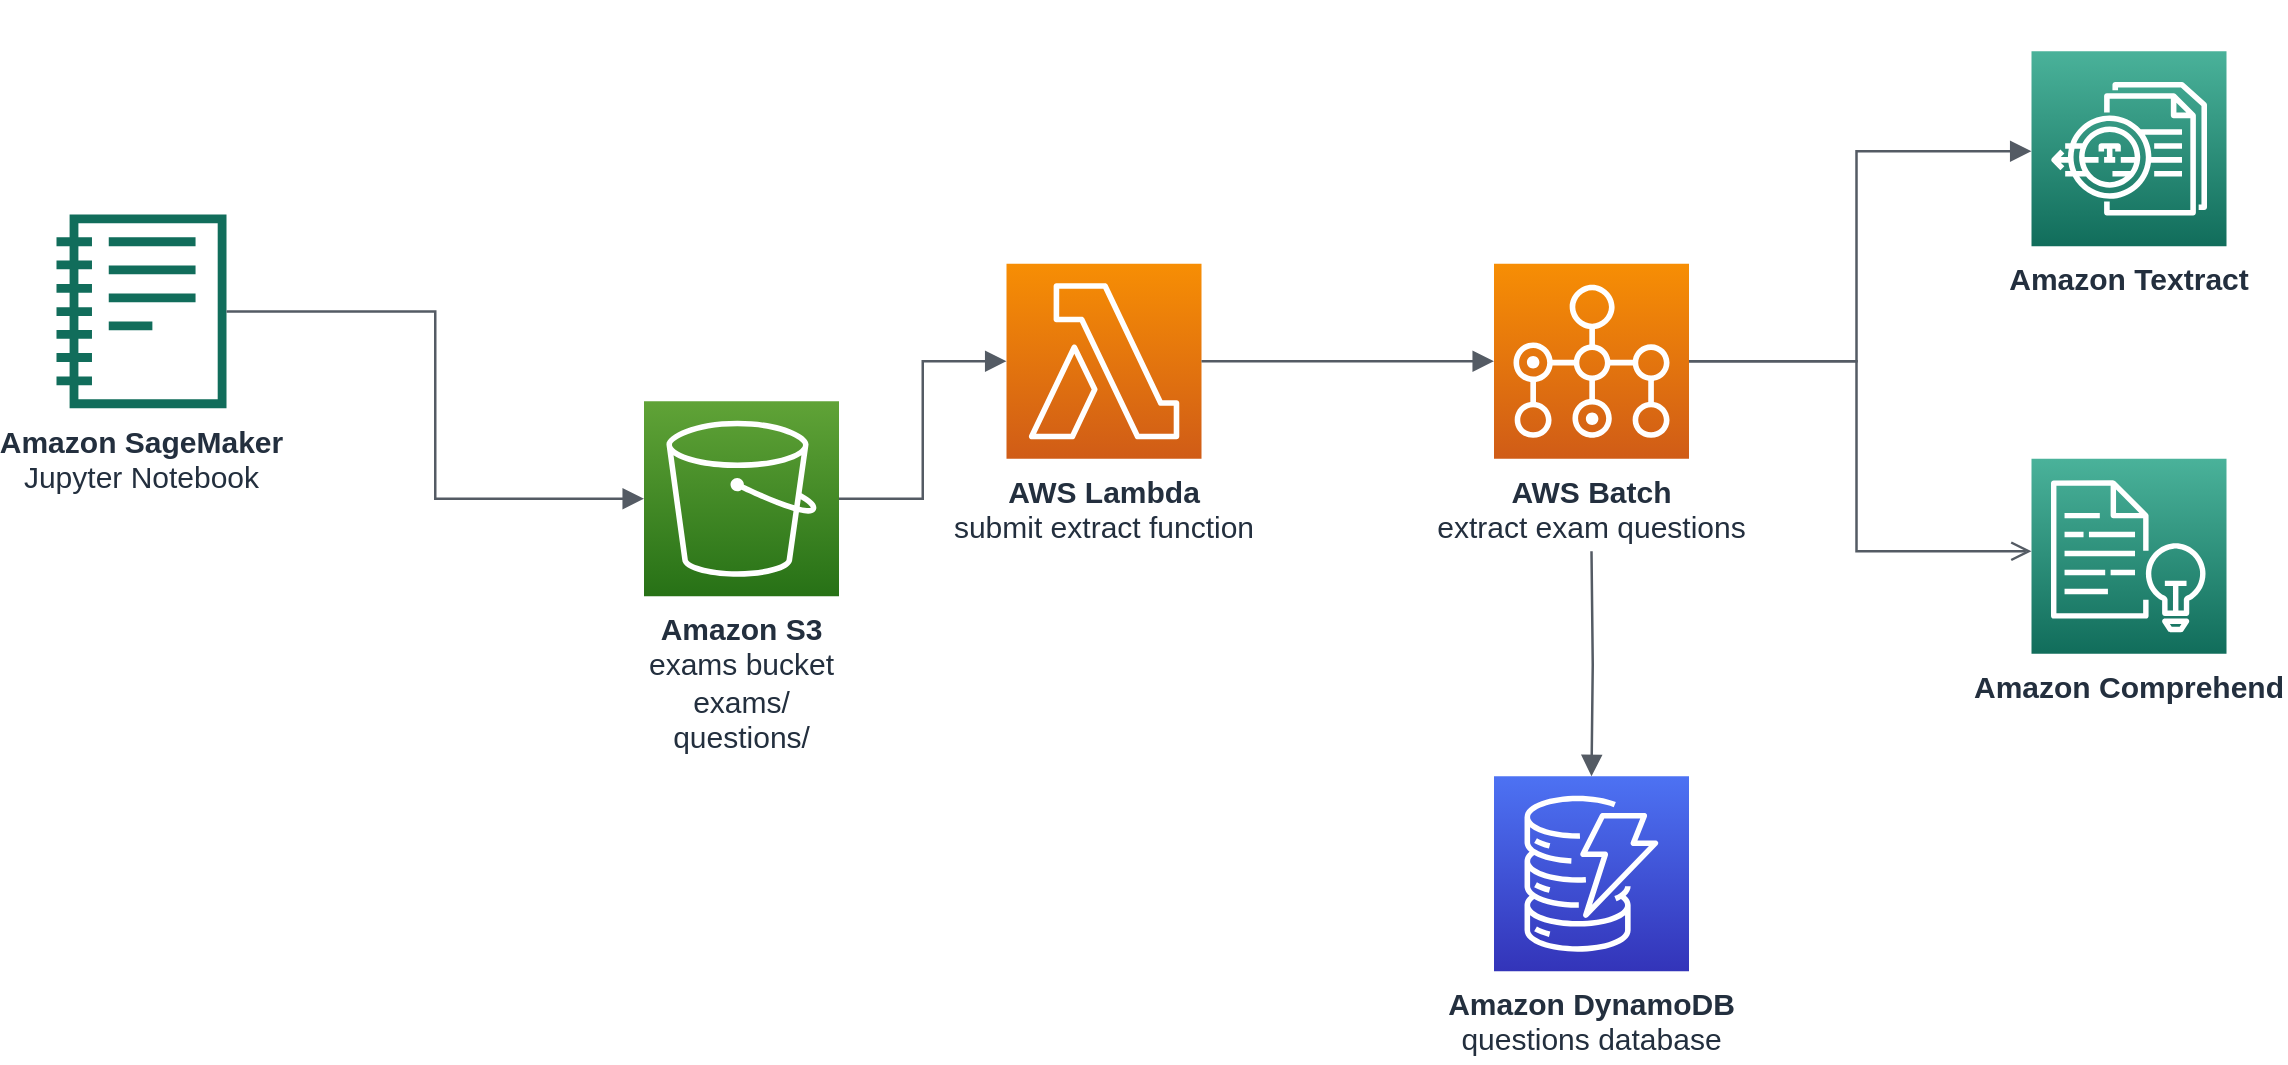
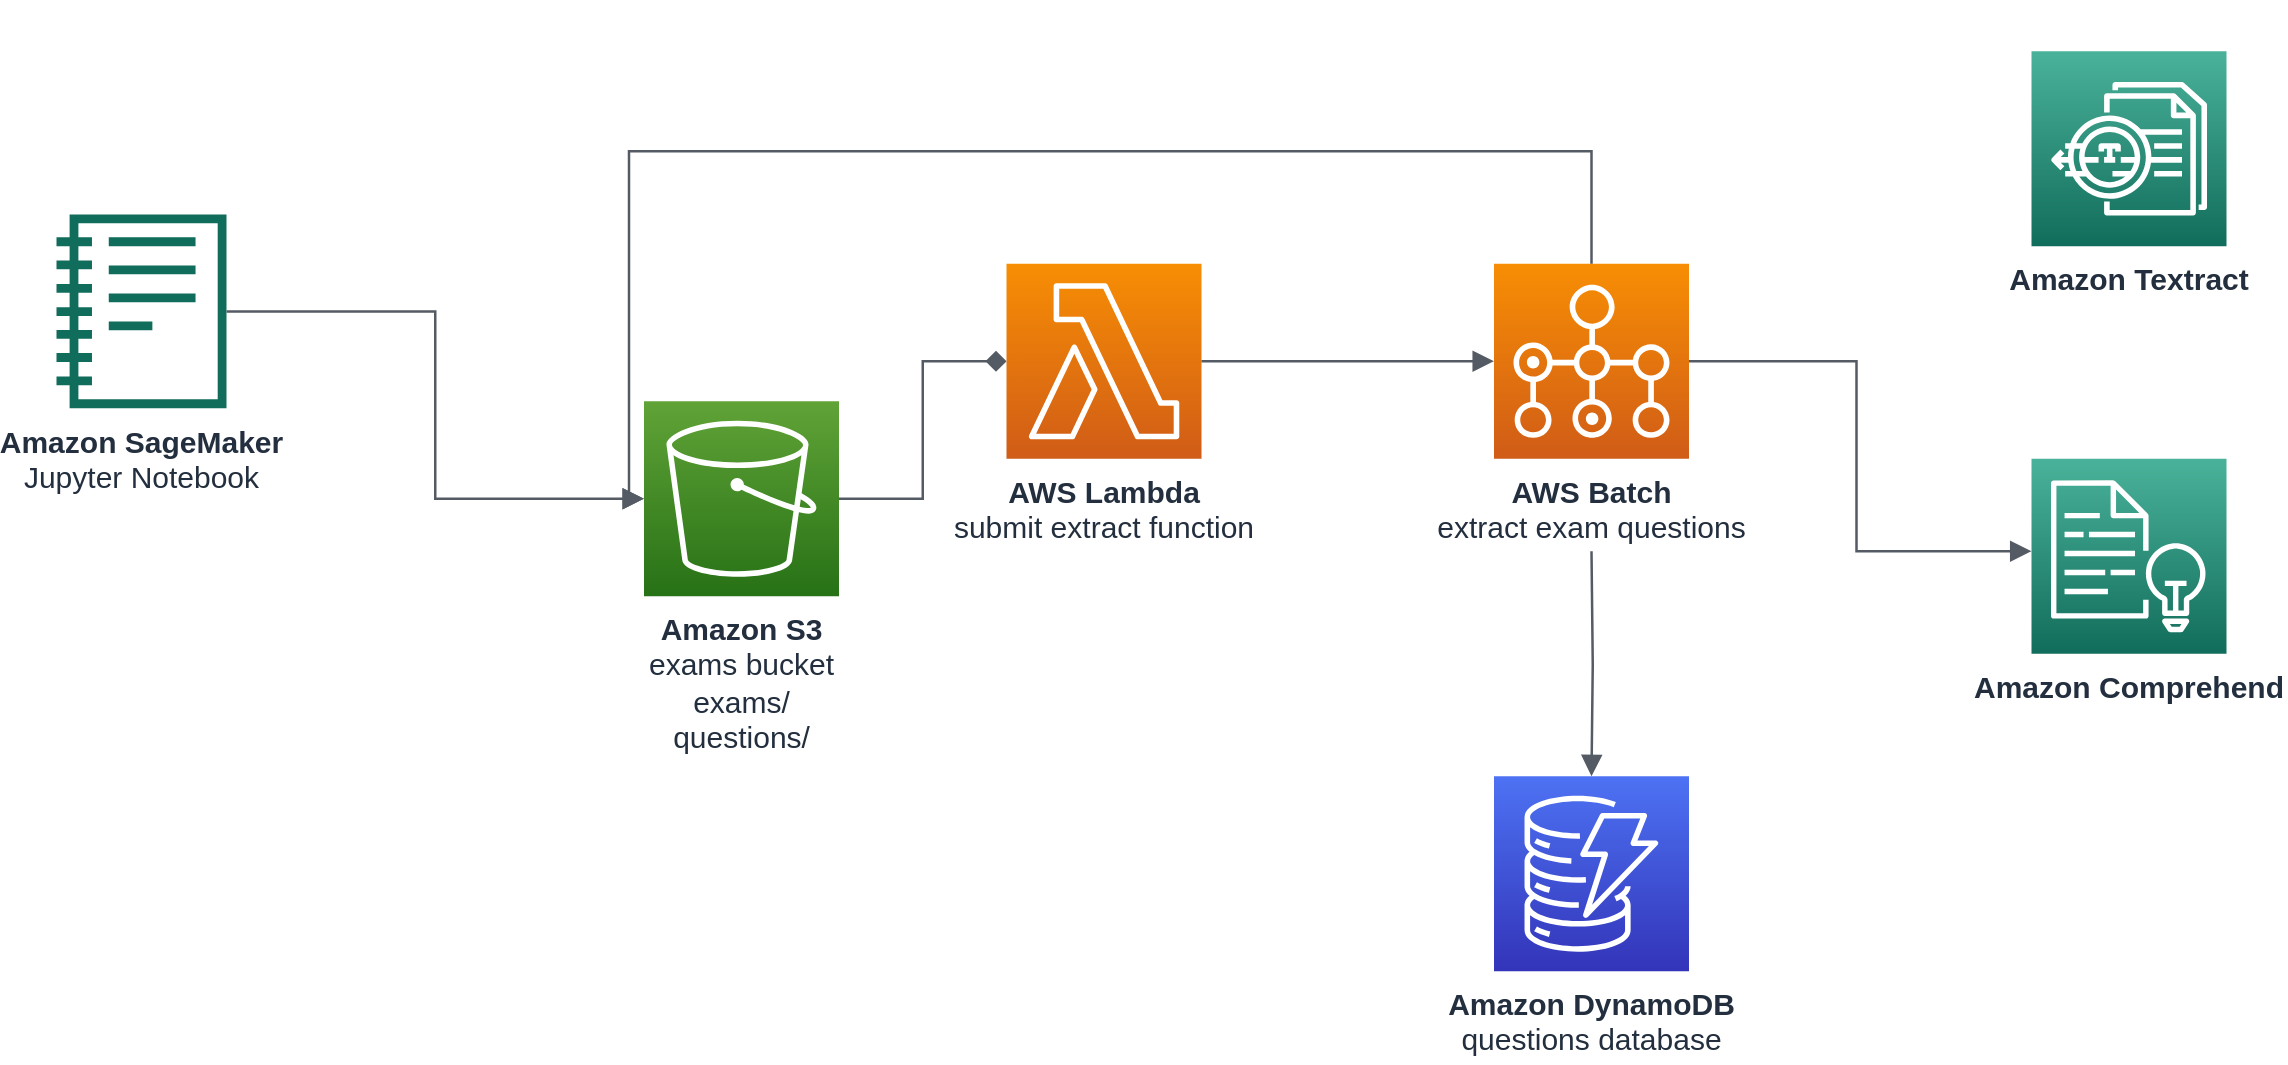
+ <mxCell id="15" value="" style="edgeStyle=orthogonalEdgeStyle;html=1;endArrow=block;elbow=vertical;startArrow=none;endFill=1;strokeColor=#545B64;rounded=0;" edge="1" parent="1" source="6" target="2"><mxGeometry width="100" relative="1" as="geometry"><mxPoint x="470" y="-60" as="sourcePoint" /><mxPoint x="570" y="-60" as="targetPoint" /><Array as="points"><mxPoint x="634" y="60" /><mxPoint x="249" y="60" /></Array></mxGeometry></mxCell>
- <mxCell id="12" value="" style="edgeStyle=orthogonalEdgeStyle;html=1;endArrow=block;elbow=vertical;startArrow=none;endFill=1;strokeColor=#545B64;rounded=0;" edge="1" parent="1" source="6" target="3"><mxGeometry width="100" relative="1" as="geometry"><mxPoint x="610" y="20" as="sourcePoint" /><mxPoint x="710" y="20" as="targetPoint" /><Array as="points"><mxPoint x="740" y="144" /><mxPoint x="740" y="60" /></Array></mxGeometry></mxCell>
- <mxCell id="8" value="" style="edgeStyle=orthogonalEdgeStyle;html=1;endArrow=block;elbow=vertical;startArrow=none;endFill=1;strokeColor=#545B64;rounded=0;" edge="1" parent="1" source="2" target="7"><mxGeometry width="100" relative="1" as="geometry"><mxPoint x="310" y="118" as="sourcePoint" /><mxPoint x="410" y="118" as="targetPoint" /></mxGeometry></mxCell>
+ <mxCell id="8" value="" style="edgeStyle=orthogonalEdgeStyle;html=1;endArrow=diamond;elbow=vertical;startArrow=none;endFill=1;strokeColor=#545B64;rounded=0;" edge="1" parent="1" source="2" target="7"><mxGeometry width="100" relative="1" as="geometry"><mxPoint x="310" y="118" as="sourcePoint" /><mxPoint x="410" y="118" as="targetPoint" /></mxGeometry></mxCell>
- <mxCell id="13" value="" style="edgeStyle=orthogonalEdgeStyle;html=1;endArrow=open;elbow=vertical;startArrow=none;endFill=1;strokeColor=#545B64;rounded=0;" edge="1" parent="1" source="6" target="4"><mxGeometry width="100" relative="1" as="geometry"><mxPoint x="720" y="-30" as="sourcePoint" /><mxPoint x="820" y="-30" as="targetPoint" /><Array as="points"><mxPoint x="740" y="144" /><mxPoint x="740" y="220" /></Array></mxGeometry></mxCell>
+ <mxCell id="13" value="" style="edgeStyle=orthogonalEdgeStyle;html=1;endArrow=block;elbow=vertical;startArrow=none;endFill=1;strokeColor=#545B64;rounded=0;" edge="1" parent="1" source="6" target="4"><mxGeometry width="100" relative="1" as="geometry"><mxPoint x="720" y="-30" as="sourcePoint" /><mxPoint x="820" y="-30" as="targetPoint" /><Array as="points"><mxPoint x="740" y="144" /><mxPoint x="740" y="220" /></Array></mxGeometry></mxCell>
